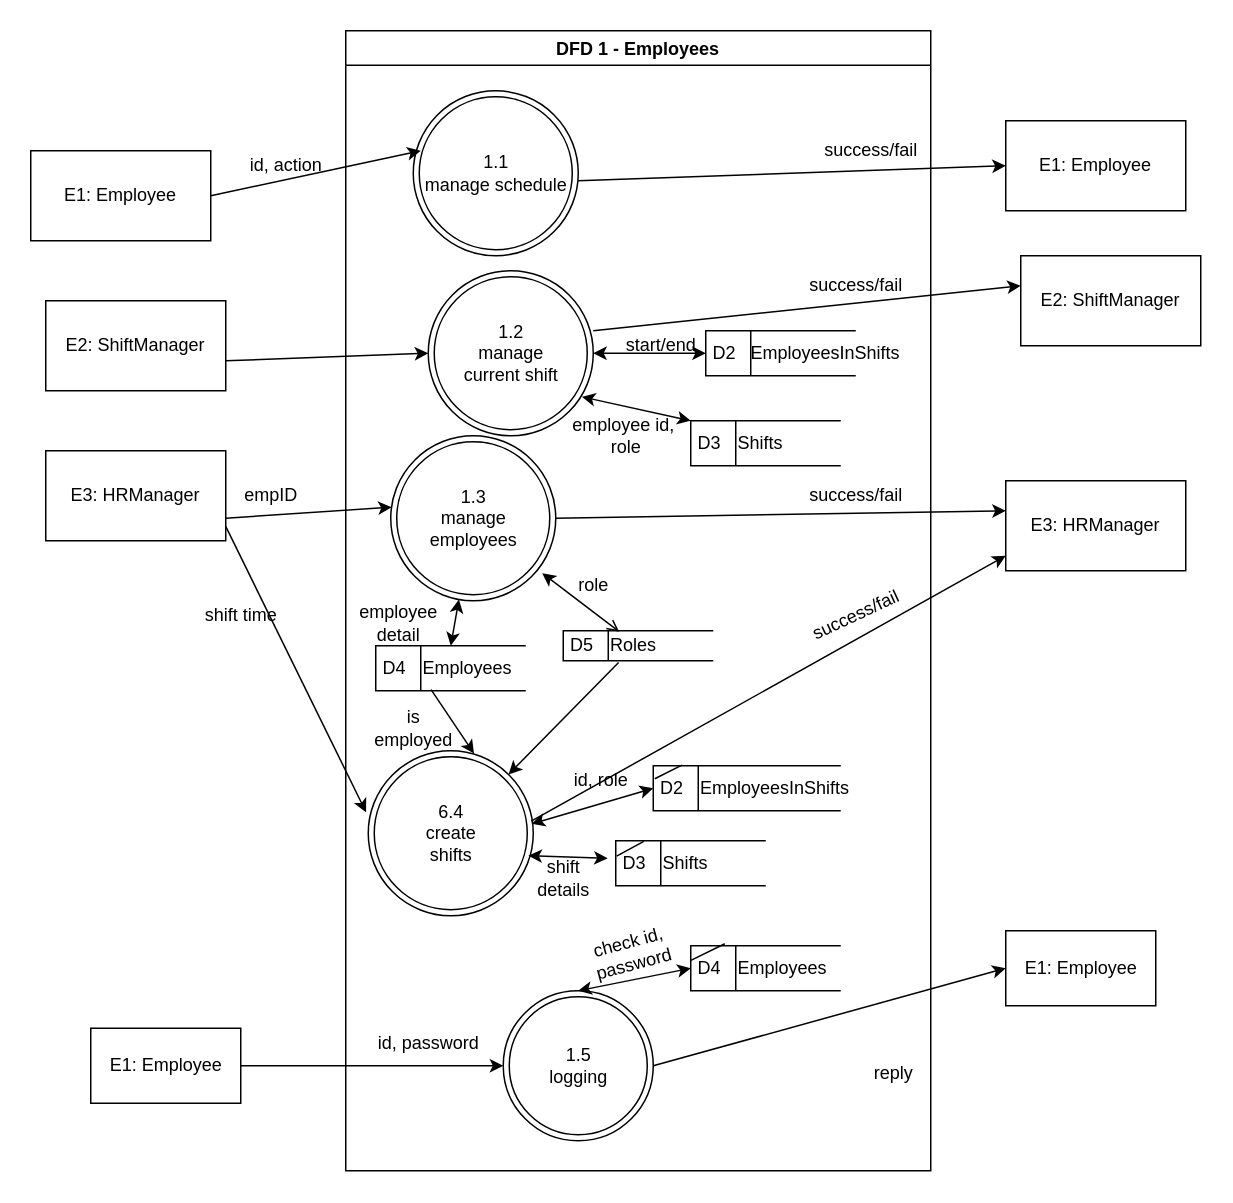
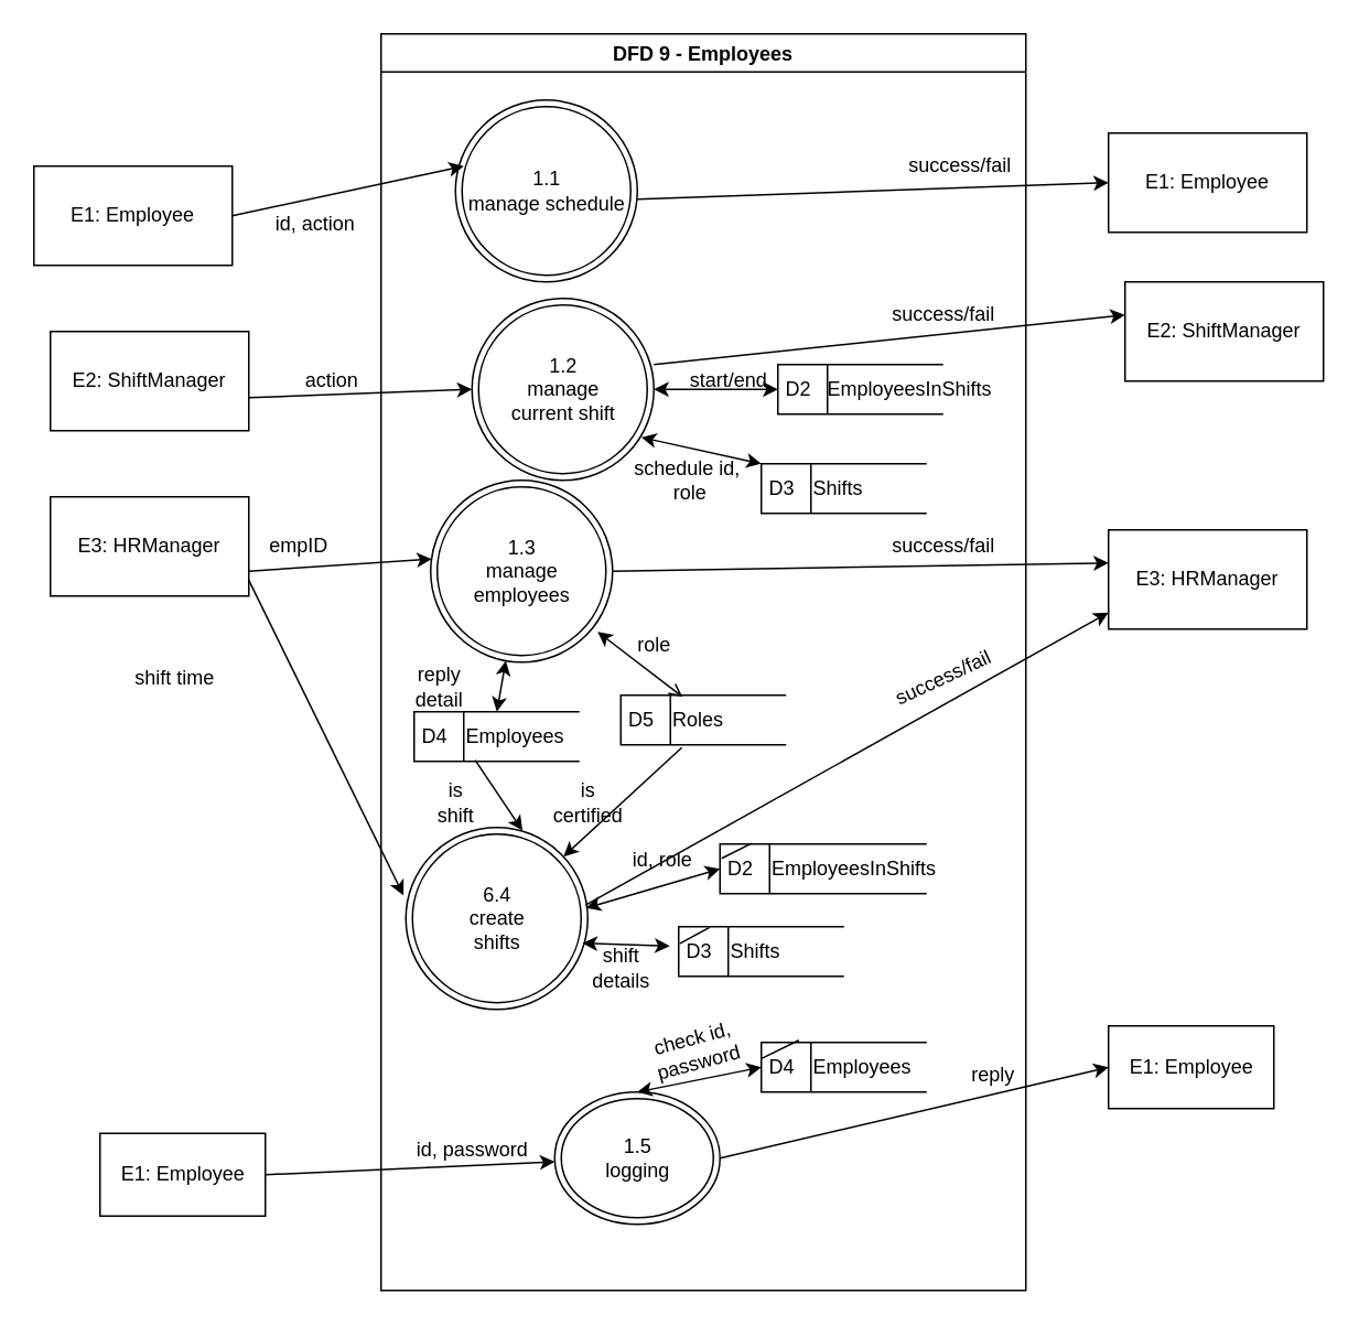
- <mxCell id="3" value="DFD 1 - Employees" style="swimlane;" parent="1" vertex="1"><mxGeometry x="230" y="20" width="390" height="760" as="geometry" /></mxCell>
+ <mxCell id="3" value="DFD 9 - Employees" style="swimlane;" parent="1" vertex="1"><mxGeometry x="230" y="20" width="390" height="760" as="geometry" /></mxCell>
- <mxCell id="51" value="id, action" style="text;html=1;align=center;verticalAlign=middle;resizable=0;points=[];autosize=1;strokeColor=none;fillColor=none;" parent="1" vertex="1"><mxGeometry x="160" y="100" width="60" height="20" as="geometry" /></mxCell>
+ <mxCell id="51" value="id, action" style="text;html=1;align=center;verticalAlign=middle;resizable=0;points=[];autosize=1;strokeColor=none;fillColor=none;" parent="1" vertex="1"><mxGeometry x="160" y="125" width="60" height="20" as="geometry" /></mxCell>
+ <mxCell id="52" value="action" style="text;html=1;align=center;verticalAlign=middle;resizable=0;points=[];autosize=1;strokeColor=none;fillColor=none;" parent="1" vertex="1"><mxGeometry x="175" y="220" width="50" height="20" as="geometry" /></mxCell>
- <mxCell id="26" value="employee id,&lt;br&gt;&amp;nbsp;role" style="text;html=1;align=center;verticalAlign=middle;resizable=0;points=[];autosize=1;strokeColor=none;fillColor=none;" parent="3" vertex="1"><mxGeometry x="145" y="255" width="80" height="30" as="geometry" /></mxCell>
+ <mxCell id="26" value="schedule id,&lt;br&gt;&amp;nbsp;role" style="text;html=1;align=center;verticalAlign=middle;resizable=0;points=[];autosize=1;strokeColor=none;fillColor=none;" parent="3" vertex="1"><mxGeometry x="145" y="255" width="80" height="30" as="geometry" /></mxCell>
- <mxCell id="54" value="shift time" style="text;html=1;align=center;verticalAlign=middle;resizable=0;points=[];autosize=1;strokeColor=none;fillColor=none;" parent="1" vertex="1"><mxGeometry x="130" y="400" width="60" height="20" as="geometry" /></mxCell>
+ <mxCell id="54" value="shift time" style="text;html=1;align=center;verticalAlign=middle;resizable=0;points=[];autosize=1;strokeColor=none;fillColor=none;" parent="1" vertex="1"><mxGeometry x="75" y="400" width="60" height="20" as="geometry" /></mxCell>
- <mxCell id="28" value="employee&lt;br&gt;detail" style="text;html=1;align=center;verticalAlign=middle;resizable=0;points=[];autosize=1;strokeColor=none;fillColor=none;" parent="3" vertex="1"><mxGeometry y="380" width="70" height="30" as="geometry" /></mxCell>
+ <mxCell id="28" value="reply&lt;br&gt;detail" style="text;html=1;align=center;verticalAlign=middle;resizable=0;points=[];autosize=1;strokeColor=none;fillColor=none;" parent="3" vertex="1"><mxGeometry y="380" width="70" height="30" as="geometry" /></mxCell>
- <mxCell id="23" value="D5&lt;span style=&quot;white-space: pre;&quot;&gt;&#09;&lt;/span&gt;Roles" style="html=1;dashed=0;whitespace=wrap;shape=mxgraph.dfd.dataStoreID;align=left;spacingLeft=3;points=[[0,0],[0.5,0],[1,0],[0,0.5],[1,0.5],[0,1],[0.5,1],[1,1]];" parent="3" vertex="1"><mxGeometry x="145" y="400" width="100" height="20" as="geometry" /></mxCell>
+ <mxCell id="23" value="D5&lt;span style=&quot;white-space: pre;&quot;&gt;&#09;&lt;/span&gt;Roles" style="html=1;dashed=0;whitespace=wrap;shape=mxgraph.dfd.dataStoreID;align=left;spacingLeft=3;points=[[0,0],[0.5,0],[1,0],[0,0.5],[1,0.5],[0,1],[0.5,1],[1,1]];" parent="3" vertex="1"><mxGeometry x="145" y="400" width="100" height="30" as="geometry" /></mxCell>
- <mxCell id="29" value="is &lt;br&gt;employed" style="text;html=1;align=center;verticalAlign=middle;resizable=0;points=[];autosize=1;strokeColor=none;fillColor=none;" parent="3" vertex="1"><mxGeometry x="10" y="450" width="70" height="30" as="geometry" /></mxCell>
+ <mxCell id="29" value="is &lt;br&gt;shift" style="text;html=1;align=center;verticalAlign=middle;resizable=0;points=[];autosize=1;strokeColor=none;fillColor=none;" parent="3" vertex="1"><mxGeometry x="10" y="450" width="70" height="30" as="geometry" /></mxCell>
+ <mxCell id="32" value="is &lt;br&gt;certified" style="text;html=1;align=center;verticalAlign=middle;resizable=0;points=[];autosize=1;strokeColor=none;fillColor=none;" parent="3" vertex="1"><mxGeometry x="95" y="450" width="60" height="30" as="geometry" /></mxCell>
- <mxCell id="39" value="1.5&lt;br&gt;logging" style="ellipse;shape=doubleEllipse;html=1;dashed=0;whitespace=wrap;aspect=fixed;gradientColor=none;" vertex="1" parent="3"><mxGeometry x="105" y="640" width="100" height="100" as="geometry" /></mxCell>
+ <mxCell id="39" value="1.5&lt;br&gt;logging" style="ellipse;shape=doubleEllipse;html=1;dashed=0;whitespace=wrap;aspect=fixed;gradientColor=none;" vertex="1" parent="3"><mxGeometry x="105" y="640" width="100" height="80" as="geometry" /></mxCell>
- <mxCell id="63" value="reply" style="text;html=1;align=center;verticalAlign=middle;resizable=0;points=[];autosize=1;strokeColor=none;fillColor=none;" vertex="1" parent="1"><mxGeometry x="575" y="705" width="40" height="20" as="geometry" /></mxCell>
+ <mxCell id="63" value="reply" style="text;html=1;align=center;verticalAlign=middle;resizable=0;points=[];autosize=1;strokeColor=none;fillColor=none;" vertex="1" parent="1"><mxGeometry x="580" y="640" width="40" height="20" as="geometry" /></mxCell>
